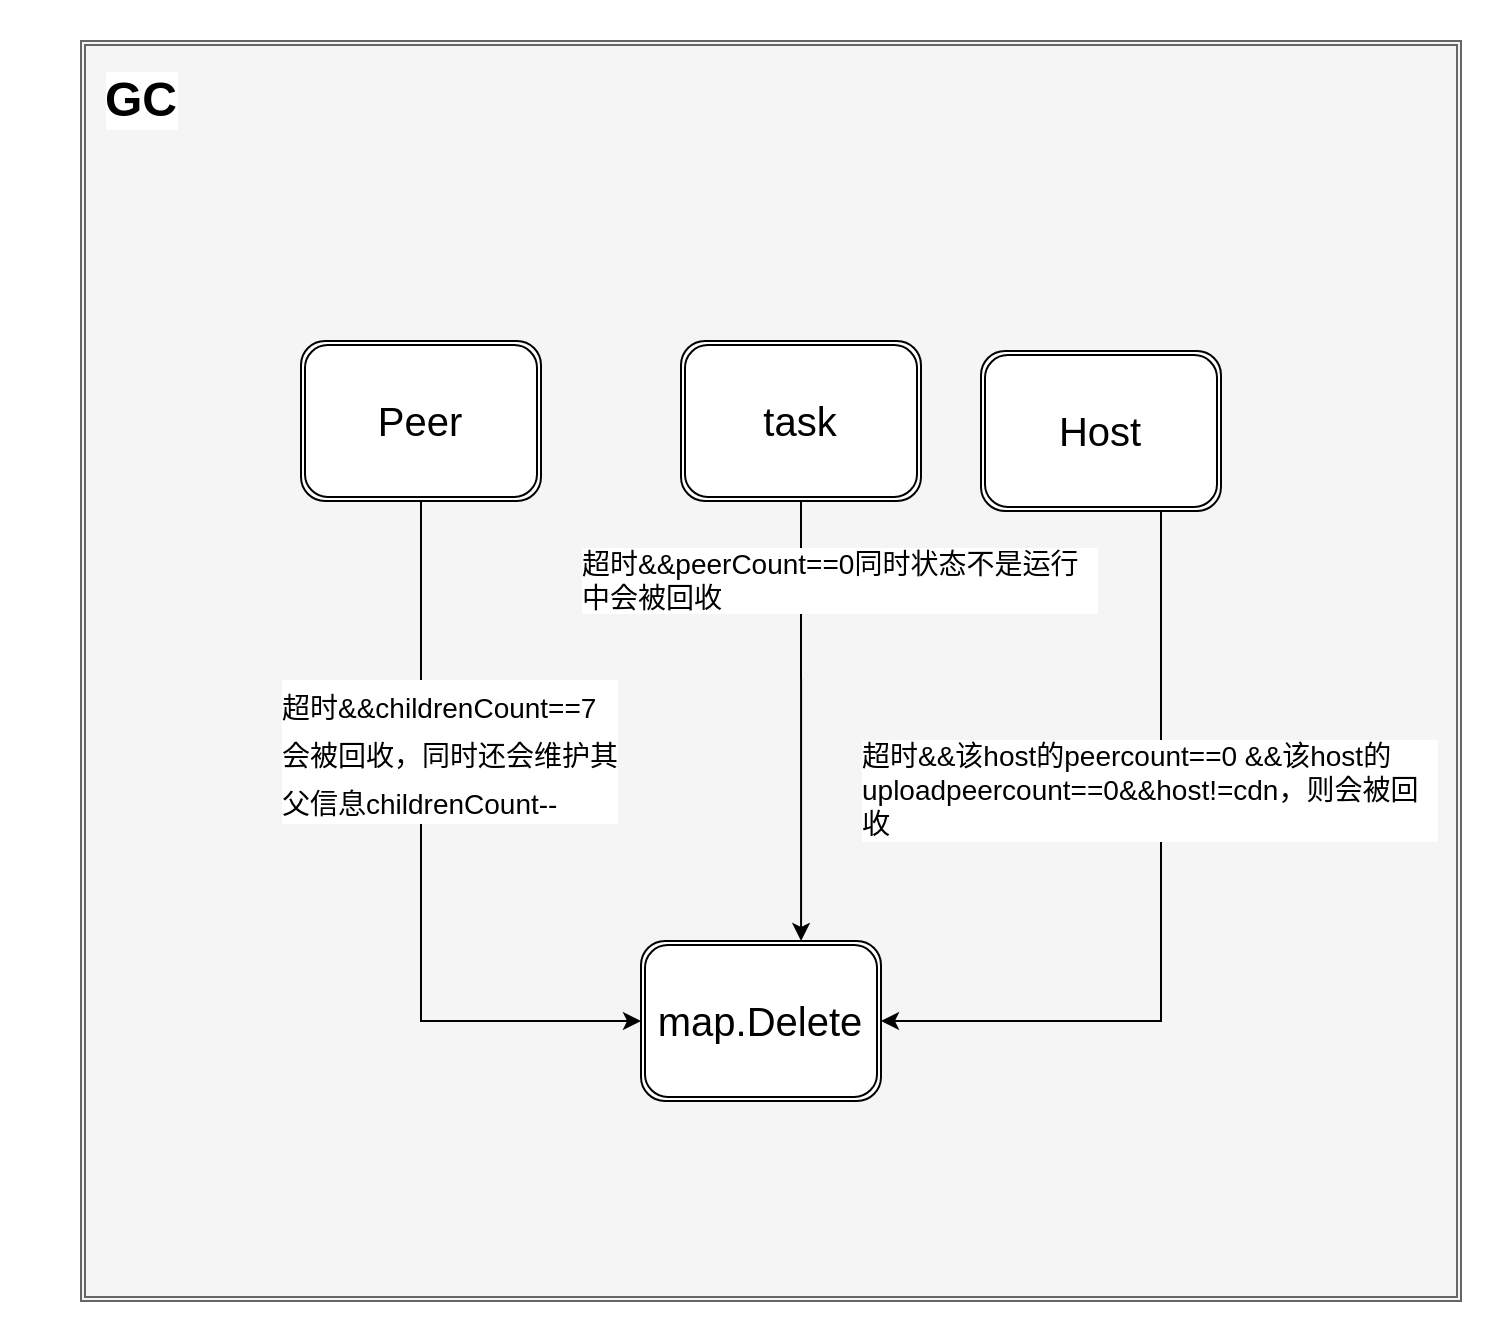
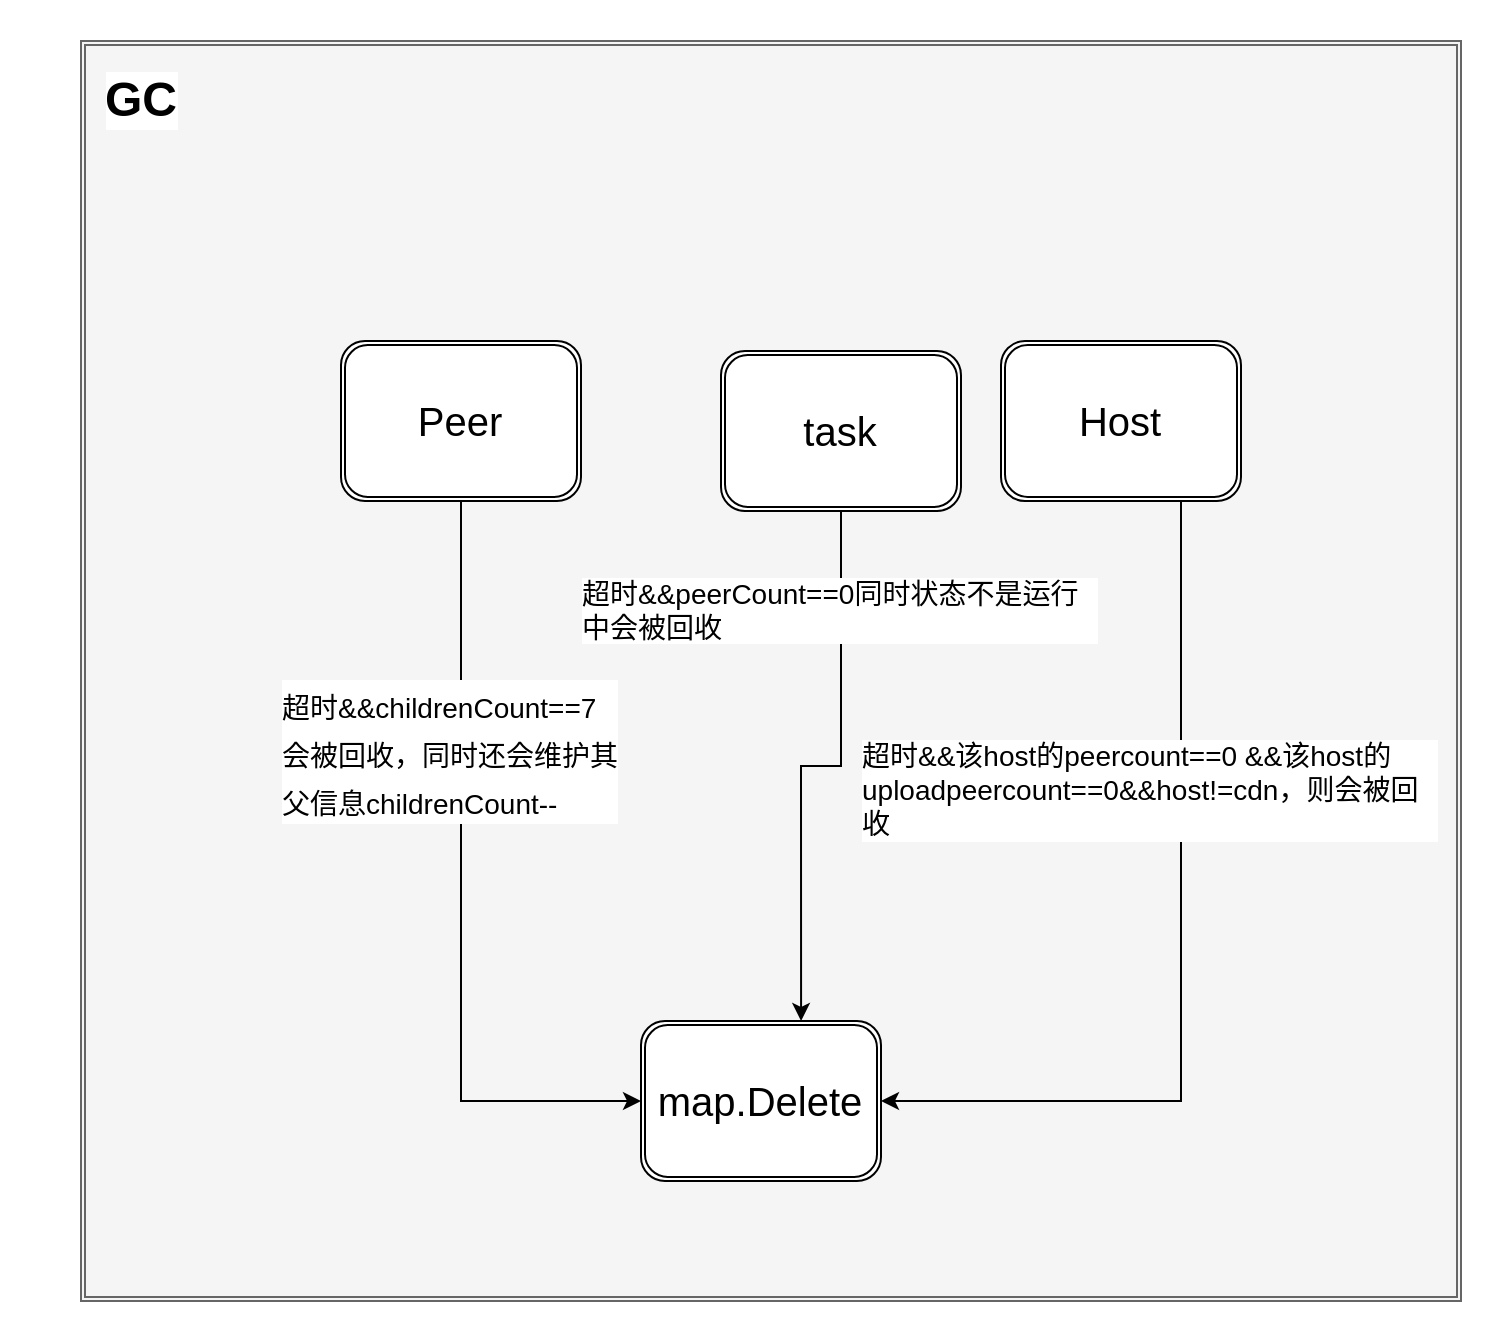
- <mxCell id="5" value="&lt;font style=&quot;font-size: 20px;&quot;&gt;Peer&lt;/font&gt;" style="shape=ext;double=1;rounded=1;whiteSpace=wrap;html=1;labelBackgroundColor=#FFFFFF;fontFamily=Helvetica;fontSize=14;fontColor=#000000;" vertex="1" parent="1"><mxGeometry x="150" y="170" width="120" height="80" as="geometry" /></mxCell>
+ <mxCell id="5" value="&lt;font style=&quot;font-size: 20px;&quot;&gt;Peer&lt;/font&gt;" style="shape=ext;double=1;rounded=1;whiteSpace=wrap;html=1;labelBackgroundColor=#FFFFFF;fontFamily=Helvetica;fontSize=14;fontColor=#000000;" vertex="1" parent="1"><mxGeometry x="170" y="170" width="120" height="80" as="geometry" /></mxCell>
- <mxCell id="7" value="&lt;font style=&quot;font-size: 20px;&quot;&gt;task&lt;/font&gt;" style="shape=ext;double=1;rounded=1;whiteSpace=wrap;html=1;labelBackgroundColor=#FFFFFF;fontFamily=Helvetica;fontSize=14;fontColor=#000000;" vertex="1" parent="1"><mxGeometry x="340" y="170" width="120" height="80" as="geometry" /></mxCell>
+ <mxCell id="7" value="&lt;font style=&quot;font-size: 20px;&quot;&gt;task&lt;/font&gt;" style="shape=ext;double=1;rounded=1;whiteSpace=wrap;html=1;labelBackgroundColor=#FFFFFF;fontFamily=Helvetica;fontSize=14;fontColor=#000000;" vertex="1" parent="1"><mxGeometry x="360" y="175" width="120" height="80" as="geometry" /></mxCell>
- <mxCell id="9" value="&lt;font style=&quot;font-size: 20px;&quot;&gt;Host&lt;/font&gt;" style="shape=ext;double=1;rounded=1;whiteSpace=wrap;html=1;labelBackgroundColor=#FFFFFF;fontFamily=Helvetica;fontSize=14;fontColor=#000000;" vertex="1" parent="1"><mxGeometry x="490" y="175" width="120" height="80" as="geometry" /></mxCell>
+ <mxCell id="9" value="&lt;font style=&quot;font-size: 20px;&quot;&gt;Host&lt;/font&gt;" style="shape=ext;double=1;rounded=1;whiteSpace=wrap;html=1;labelBackgroundColor=#FFFFFF;fontFamily=Helvetica;fontSize=14;fontColor=#000000;" vertex="1" parent="1"><mxGeometry x="500" y="170" width="120" height="80" as="geometry" /></mxCell>
- <mxCell id="12" value="&lt;div style=&quot;text-align: start;&quot; class=&quot;lake-content&quot;&gt;&lt;span class=&quot;ne-text&quot;&gt;超时&amp;amp;&amp;amp;peerCount==0同时状态不是运行中会被回收&lt;/span&gt;&lt;/div&gt;" style="text;html=1;strokeColor=none;fillColor=none;align=center;verticalAlign=middle;whiteSpace=wrap;rounded=0;labelBackgroundColor=#FFFFFF;fontFamily=Helvetica;fontSize=14;fontColor=#000000;" vertex="1" parent="1"><mxGeometry x="290" y="275" width="260" height="30" as="geometry" /></mxCell>
+ <mxCell id="12" value="&lt;div style=&quot;text-align: start;&quot; class=&quot;lake-content&quot;&gt;&lt;span class=&quot;ne-text&quot;&gt;超时&amp;amp;&amp;amp;peerCount==0同时状态不是运行中会被回收&lt;/span&gt;&lt;/div&gt;" style="text;html=1;strokeColor=none;fillColor=none;align=center;verticalAlign=middle;whiteSpace=wrap;rounded=0;labelBackgroundColor=#FFFFFF;fontFamily=Helvetica;fontSize=14;fontColor=#000000;" vertex="1" parent="1"><mxGeometry x="290" y="290" width="260" height="30" as="geometry" /></mxCell>
- <mxCell id="10" value="map.Delete" style="shape=ext;double=1;rounded=1;whiteSpace=wrap;html=1;labelBackgroundColor=#FFFFFF;fontFamily=Helvetica;fontSize=20;fontColor=#000000;" vertex="1" parent="1"><mxGeometry x="320" y="470" width="120" height="80" as="geometry" /></mxCell>
+ <mxCell id="10" value="map.Delete" style="shape=ext;double=1;rounded=1;whiteSpace=wrap;html=1;labelBackgroundColor=#FFFFFF;fontFamily=Helvetica;fontSize=20;fontColor=#000000;" vertex="1" parent="1"><mxGeometry x="320" y="510" width="120" height="80" as="geometry" /></mxCell>
